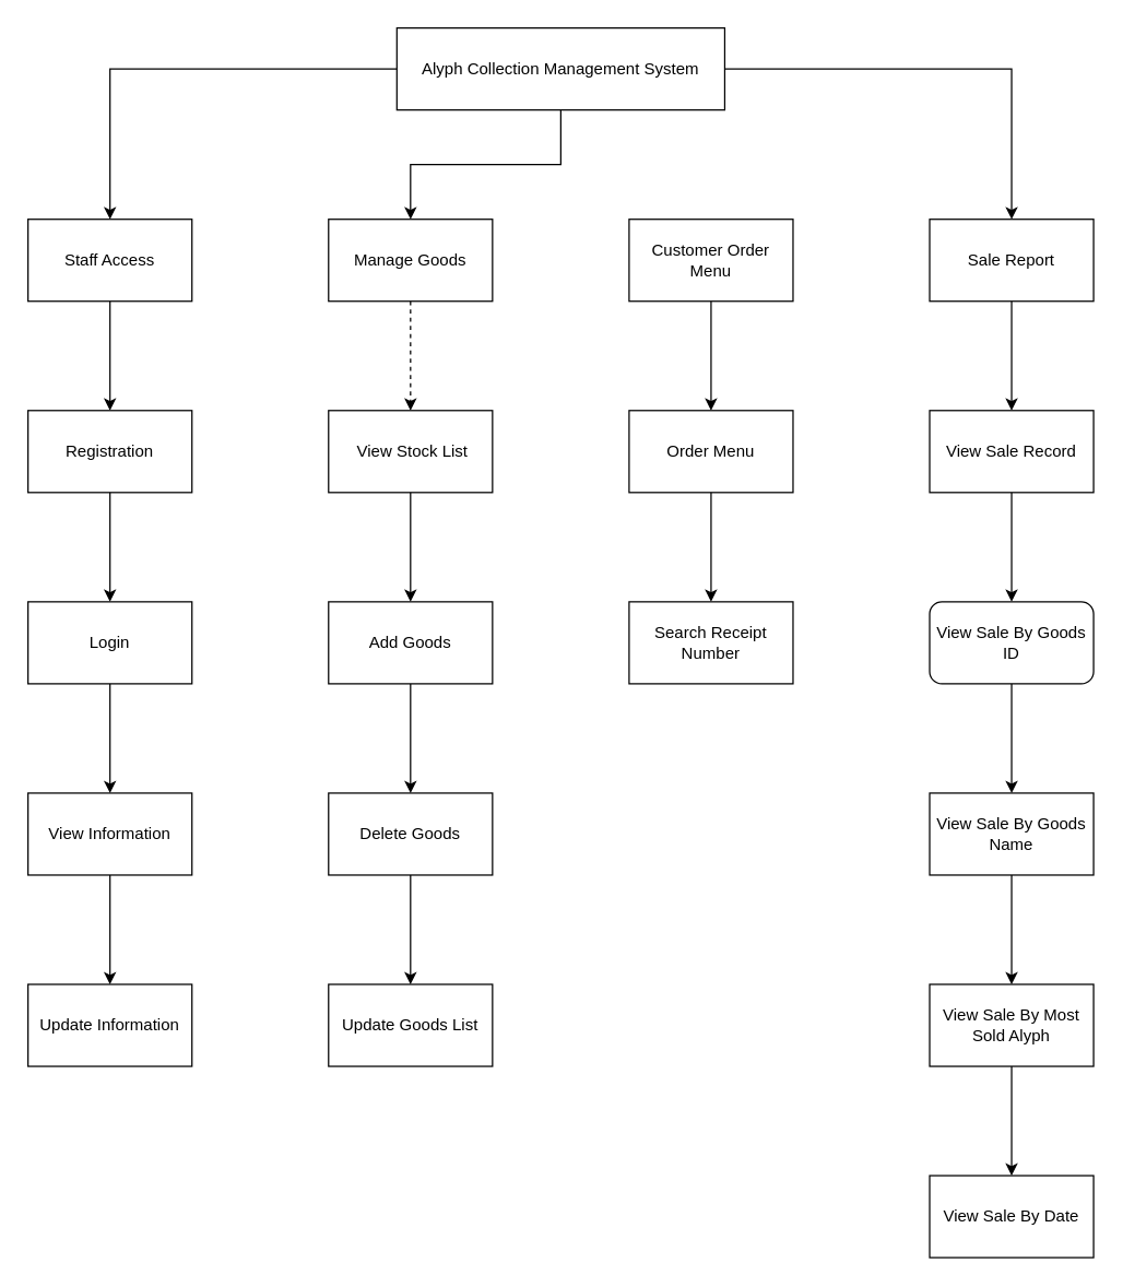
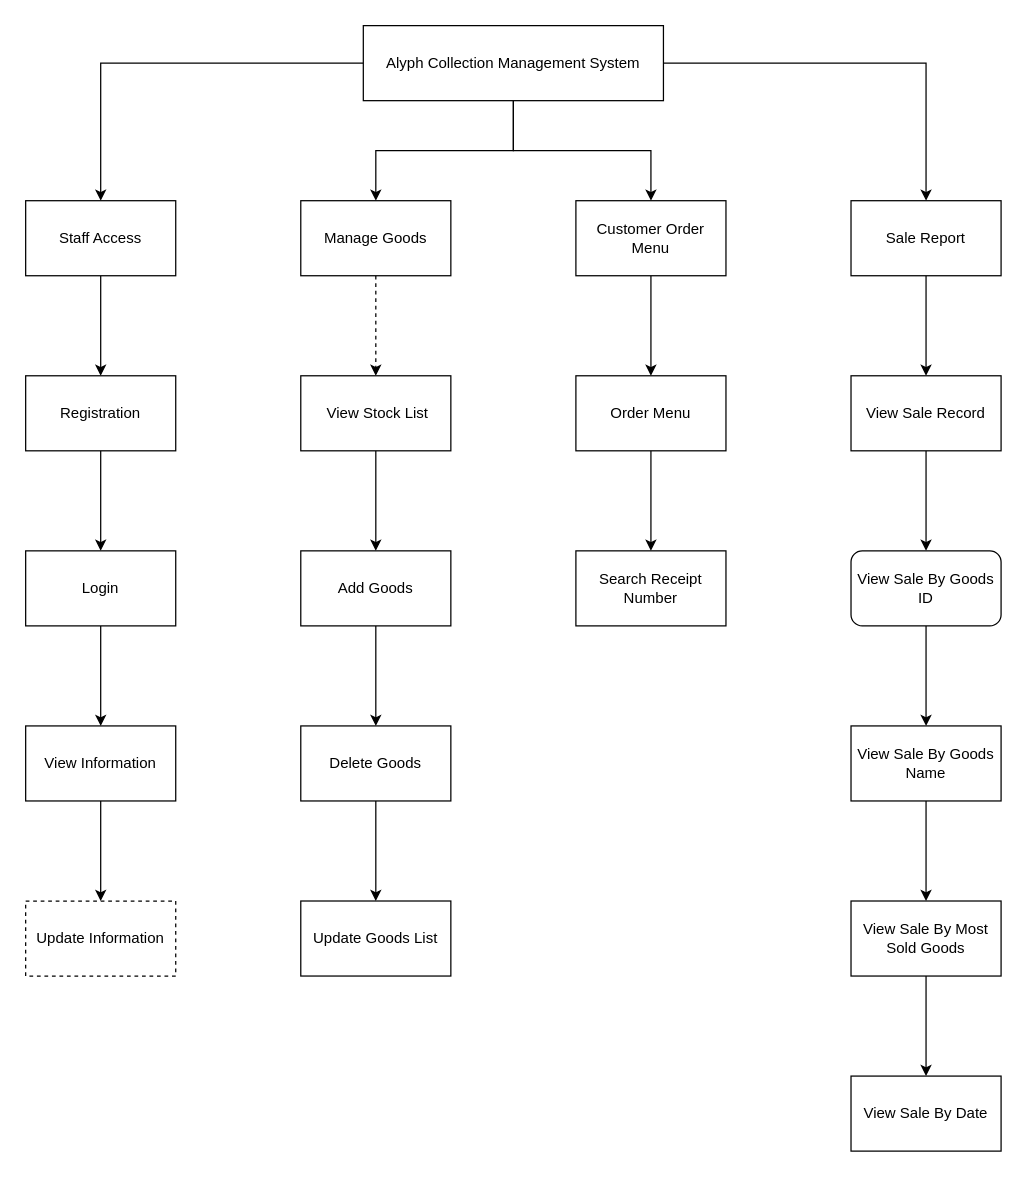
+ <mxCell id="3" style="edgeStyle=orthogonalEdgeStyle;rounded=0;orthogonalLoop=1;jettySize=auto;html=1;entryX=0.5;entryY=0;entryDx=0;entryDy=0;" edge="1" parent="1" source="6" target="26"><mxGeometry relative="1" as="geometry" /></mxCell>
- <mxCell id="15" value="Update Information" style="rounded=0;whiteSpace=wrap;html=1;" vertex="1" parent="1"><mxGeometry x="20" y="720" width="120" height="60" as="geometry" /></mxCell>
+ <mxCell id="15" value="Update Information" style="rounded=0;whiteSpace=wrap;html=1;dashed=1;" vertex="1" parent="1"><mxGeometry x="20" y="720" width="120" height="60" as="geometry" /></mxCell>
- <mxCell id="39" value="View Sale By Most Sold Alyph" style="rounded=0;whiteSpace=wrap;html=1;" vertex="1" parent="1"><mxGeometry x="680" y="720" width="120" height="60" as="geometry" /></mxCell>
+ <mxCell id="39" value="View Sale By Most Sold Goods" style="rounded=0;whiteSpace=wrap;html=1;" vertex="1" parent="1"><mxGeometry x="680" y="720" width="120" height="60" as="geometry" /></mxCell>
